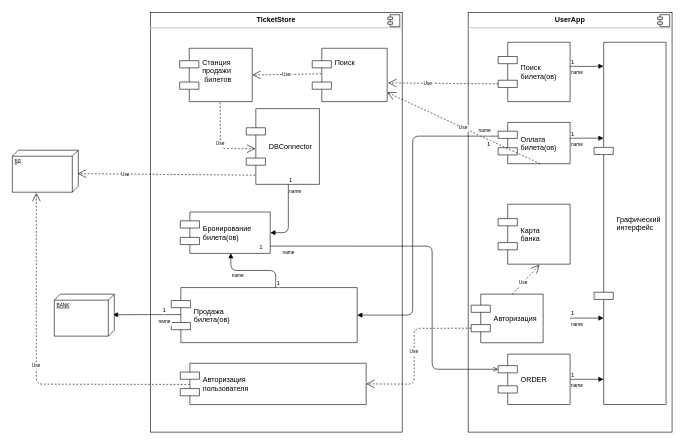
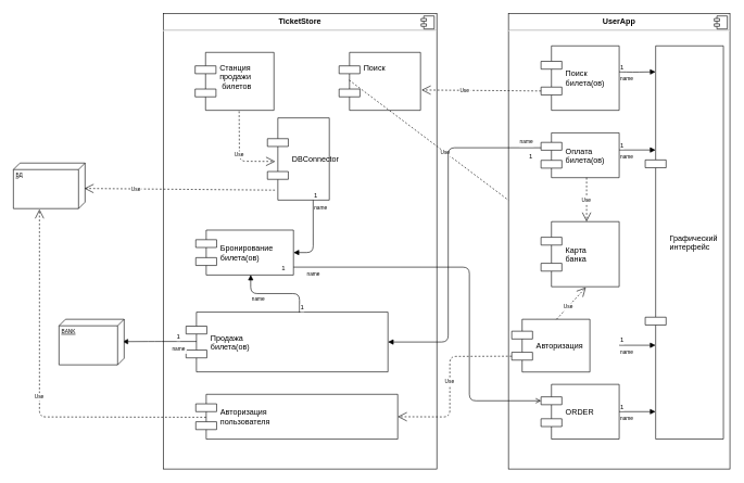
- <mxCell id="10" value="Use" style="endArrow=open;endSize=12;dashed=1;fontSize=8;exitX=0.123;exitY=0.478;exitDx=0;exitDy=0;exitPerimeter=0;entryX=1;entryY=0.5;entryDx=0;entryDy=0;" edge="1" parent="2" source="5" target="4"><mxGeometry width="160" relative="1" as="geometry"><mxPoint x="220" y="309.836" as="sourcePoint" /><mxPoint x="380" y="309.836" as="targetPoint" /></mxGeometry></mxCell>
+ <mxCell id="10" value="Use" style="endArrow=open;endSize=12;dashed=1;fontSize=8;exitX=0.123;exitY=0.478;exitDx=0;exitDy=0;exitPerimeter=0;" edge="1" parent="2" source="5" target="22"><mxGeometry width="160" relative="1" as="geometry"><mxPoint x="220" y="309.836" as="sourcePoint" /><mxPoint x="380" y="309.836" as="targetPoint" /></mxGeometry></mxCell>
- <mxCell id="26" value="Use" style="endArrow=open;endSize=12;dashed=1;fontSize=8;exitX=0.583;exitY=1;exitDx=0;exitDy=0;exitPerimeter=0;" edge="1" parent="18" source="21" target="5"><mxGeometry width="160" relative="1" as="geometry"><mxPoint x="90" y="298.361" as="sourcePoint" /><mxPoint x="250" y="298.361" as="targetPoint" /></mxGeometry></mxCell>
+ <mxCell id="26" value="Use" style="endArrow=open;endSize=12;dashed=1;fontSize=8;exitX=0.583;exitY=1;exitDx=0;exitDy=0;exitPerimeter=0;entryX=0.583;entryY=0;entryDx=0;entryDy=0;entryPerimeter=0;" edge="1" parent="18" source="21" target="22"><mxGeometry width="160" relative="1" as="geometry"><mxPoint x="90" y="298.361" as="sourcePoint" /><mxPoint x="250" y="298.361" as="targetPoint" /></mxGeometry></mxCell>
- <mxCell id="6" value="DBConnector" style="shape=component;align=left;spacingLeft=36;fontSize=12;" vertex="1" parent="2"><mxGeometry x="160" y="160.656" width="122" height="126.23" as="geometry" /></mxCell>
+ <mxCell id="6" value="DBConnector" style="shape=component;align=left;spacingLeft=36;fontSize=12;" vertex="1" parent="2"><mxGeometry x="160" y="160.656" width="95" height="126.23" as="geometry" /></mxCell>
